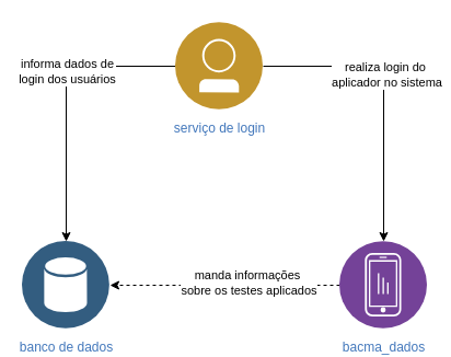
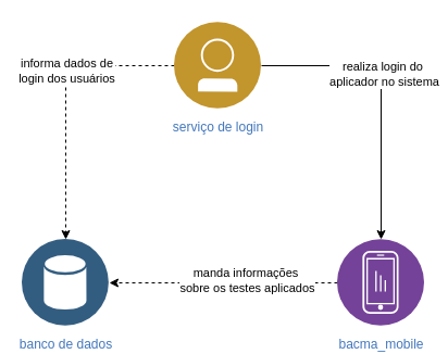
- <mxCell id="8" style="edgeStyle=orthogonalEdgeStyle;rounded=0;orthogonalLoop=1;jettySize=auto;html=1;entryX=0.5;entryY=0;entryDx=0;entryDy=0;" edge="1" parent="1" source="10" target="5"><mxGeometry relative="1" as="geometry" /></mxCell>
+ <mxCell id="8" style="edgeStyle=orthogonalEdgeStyle;rounded=0;orthogonalLoop=1;jettySize=auto;html=1;entryX=0.5;entryY=0;entryDx=0;entryDy=0;dashed=1;" edge="1" parent="1" source="10" target="5"><mxGeometry relative="1" as="geometry" /></mxCell>
- <mxCell id="4" value="bacma_dados" style="image;aspect=fixed;perimeter=ellipsePerimeter;html=1;align=center;shadow=0;dashed=0;fontColor=#4277BB;labelBackgroundColor=default;fontSize=12;spacingTop=3;image=img/lib/ibm/analytics/device_analytics.svg;" vertex="1" parent="1"><mxGeometry x="310" y="220" width="80" height="80" as="geometry" /></mxCell>
+ <mxCell id="4" value="bacma_mobile" style="image;aspect=fixed;perimeter=ellipsePerimeter;html=1;align=center;shadow=0;dashed=0;fontColor=#4277BB;labelBackgroundColor=default;fontSize=12;spacingTop=3;image=img/lib/ibm/analytics/device_analytics.svg;" vertex="1" parent="1"><mxGeometry x="310" y="220" width="80" height="80" as="geometry" /></mxCell>
